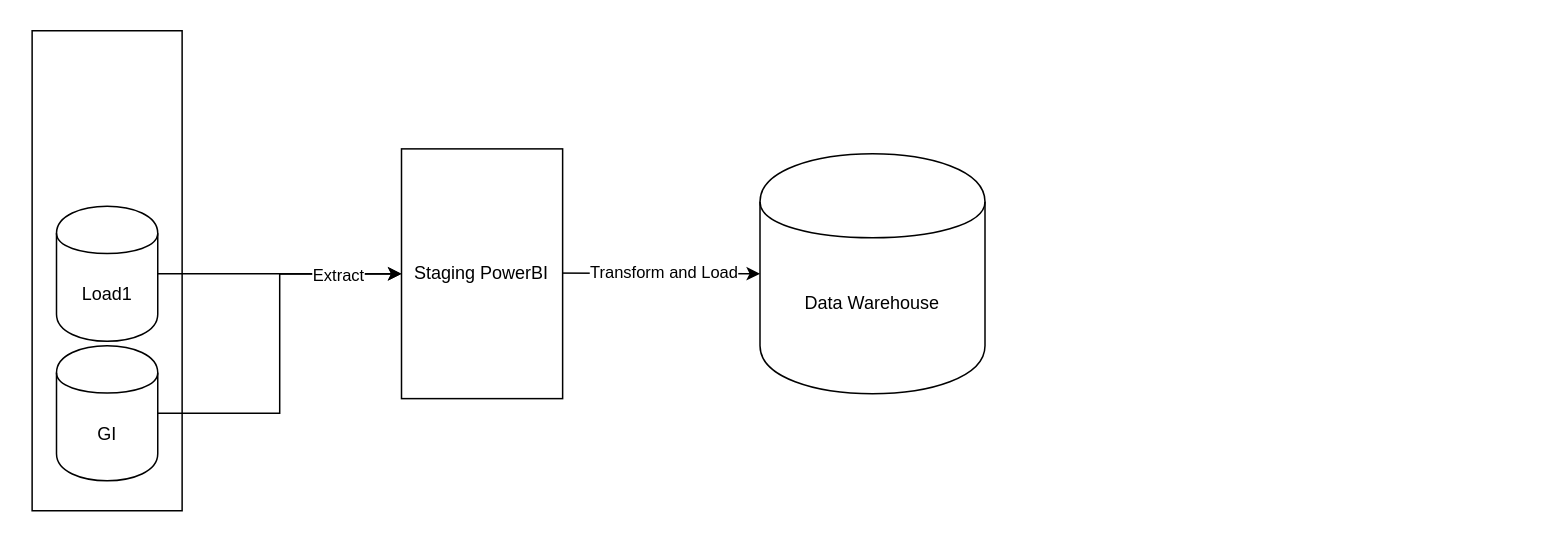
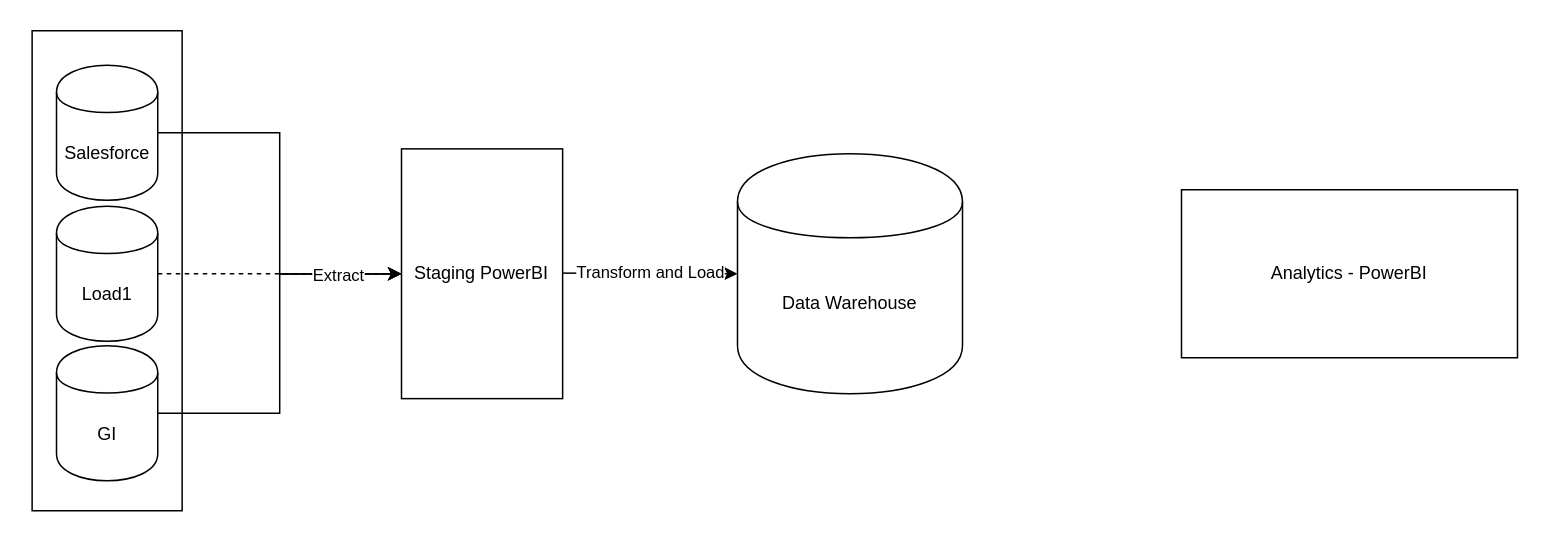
+ <mxCell id="4" value="Salesforce" style="shape=cylinder;whiteSpace=wrap;html=1;boundedLbl=1;backgroundOutline=1;" vertex="1" parent="1"><mxGeometry x="37" y="43" width="67.5" height="90" as="geometry" /></mxCell>
+ <mxCell id="3" style="edgeStyle=orthogonalEdgeStyle;rounded=0;orthogonalLoop=1;jettySize=auto;html=1;exitX=1;exitY=0.5;exitDx=0;exitDy=0;" edge="1" parent="1" source="4" target="13"><mxGeometry relative="1" as="geometry"><mxPoint x="227" y="88" as="targetPoint" /></mxGeometry></mxCell>
- <mxCell id="5" style="edgeStyle=orthogonalEdgeStyle;rounded=0;orthogonalLoop=1;jettySize=auto;html=1;exitX=1;exitY=0.5;exitDx=0;exitDy=0;entryX=0;entryY=0.5;entryDx=0;entryDy=0;" edge="1" parent="1" source="6" target="13"><mxGeometry relative="1" as="geometry" /></mxCell>
+ <mxCell id="5" style="edgeStyle=orthogonalEdgeStyle;rounded=0;orthogonalLoop=1;jettySize=auto;html=1;exitX=1;exitY=0.5;exitDx=0;exitDy=0;entryX=0;entryY=0.5;entryDx=0;entryDy=0;dashed=1;" edge="1" parent="1" source="6" target="13"><mxGeometry relative="1" as="geometry" /></mxCell>
- <mxCell id="10" value="Data Warehouse" style="shape=cylinder;whiteSpace=wrap;html=1;boundedLbl=1;backgroundOutline=1;" vertex="1" parent="1"><mxGeometry x="506" y="102" width="150" height="160" as="geometry" /></mxCell>
+ <mxCell id="10" value="Data Warehouse" style="shape=cylinder;whiteSpace=wrap;html=1;boundedLbl=1;backgroundOutline=1;" vertex="1" parent="1"><mxGeometry x="491" y="102" width="150" height="160" as="geometry" /></mxCell>
+ <mxCell id="14" value="Analytics - PowerBI" style="whiteSpace=wrap;html=1;" vertex="1" parent="1"><mxGeometry x="787" y="126" width="224" height="112" as="geometry" /></mxCell>
